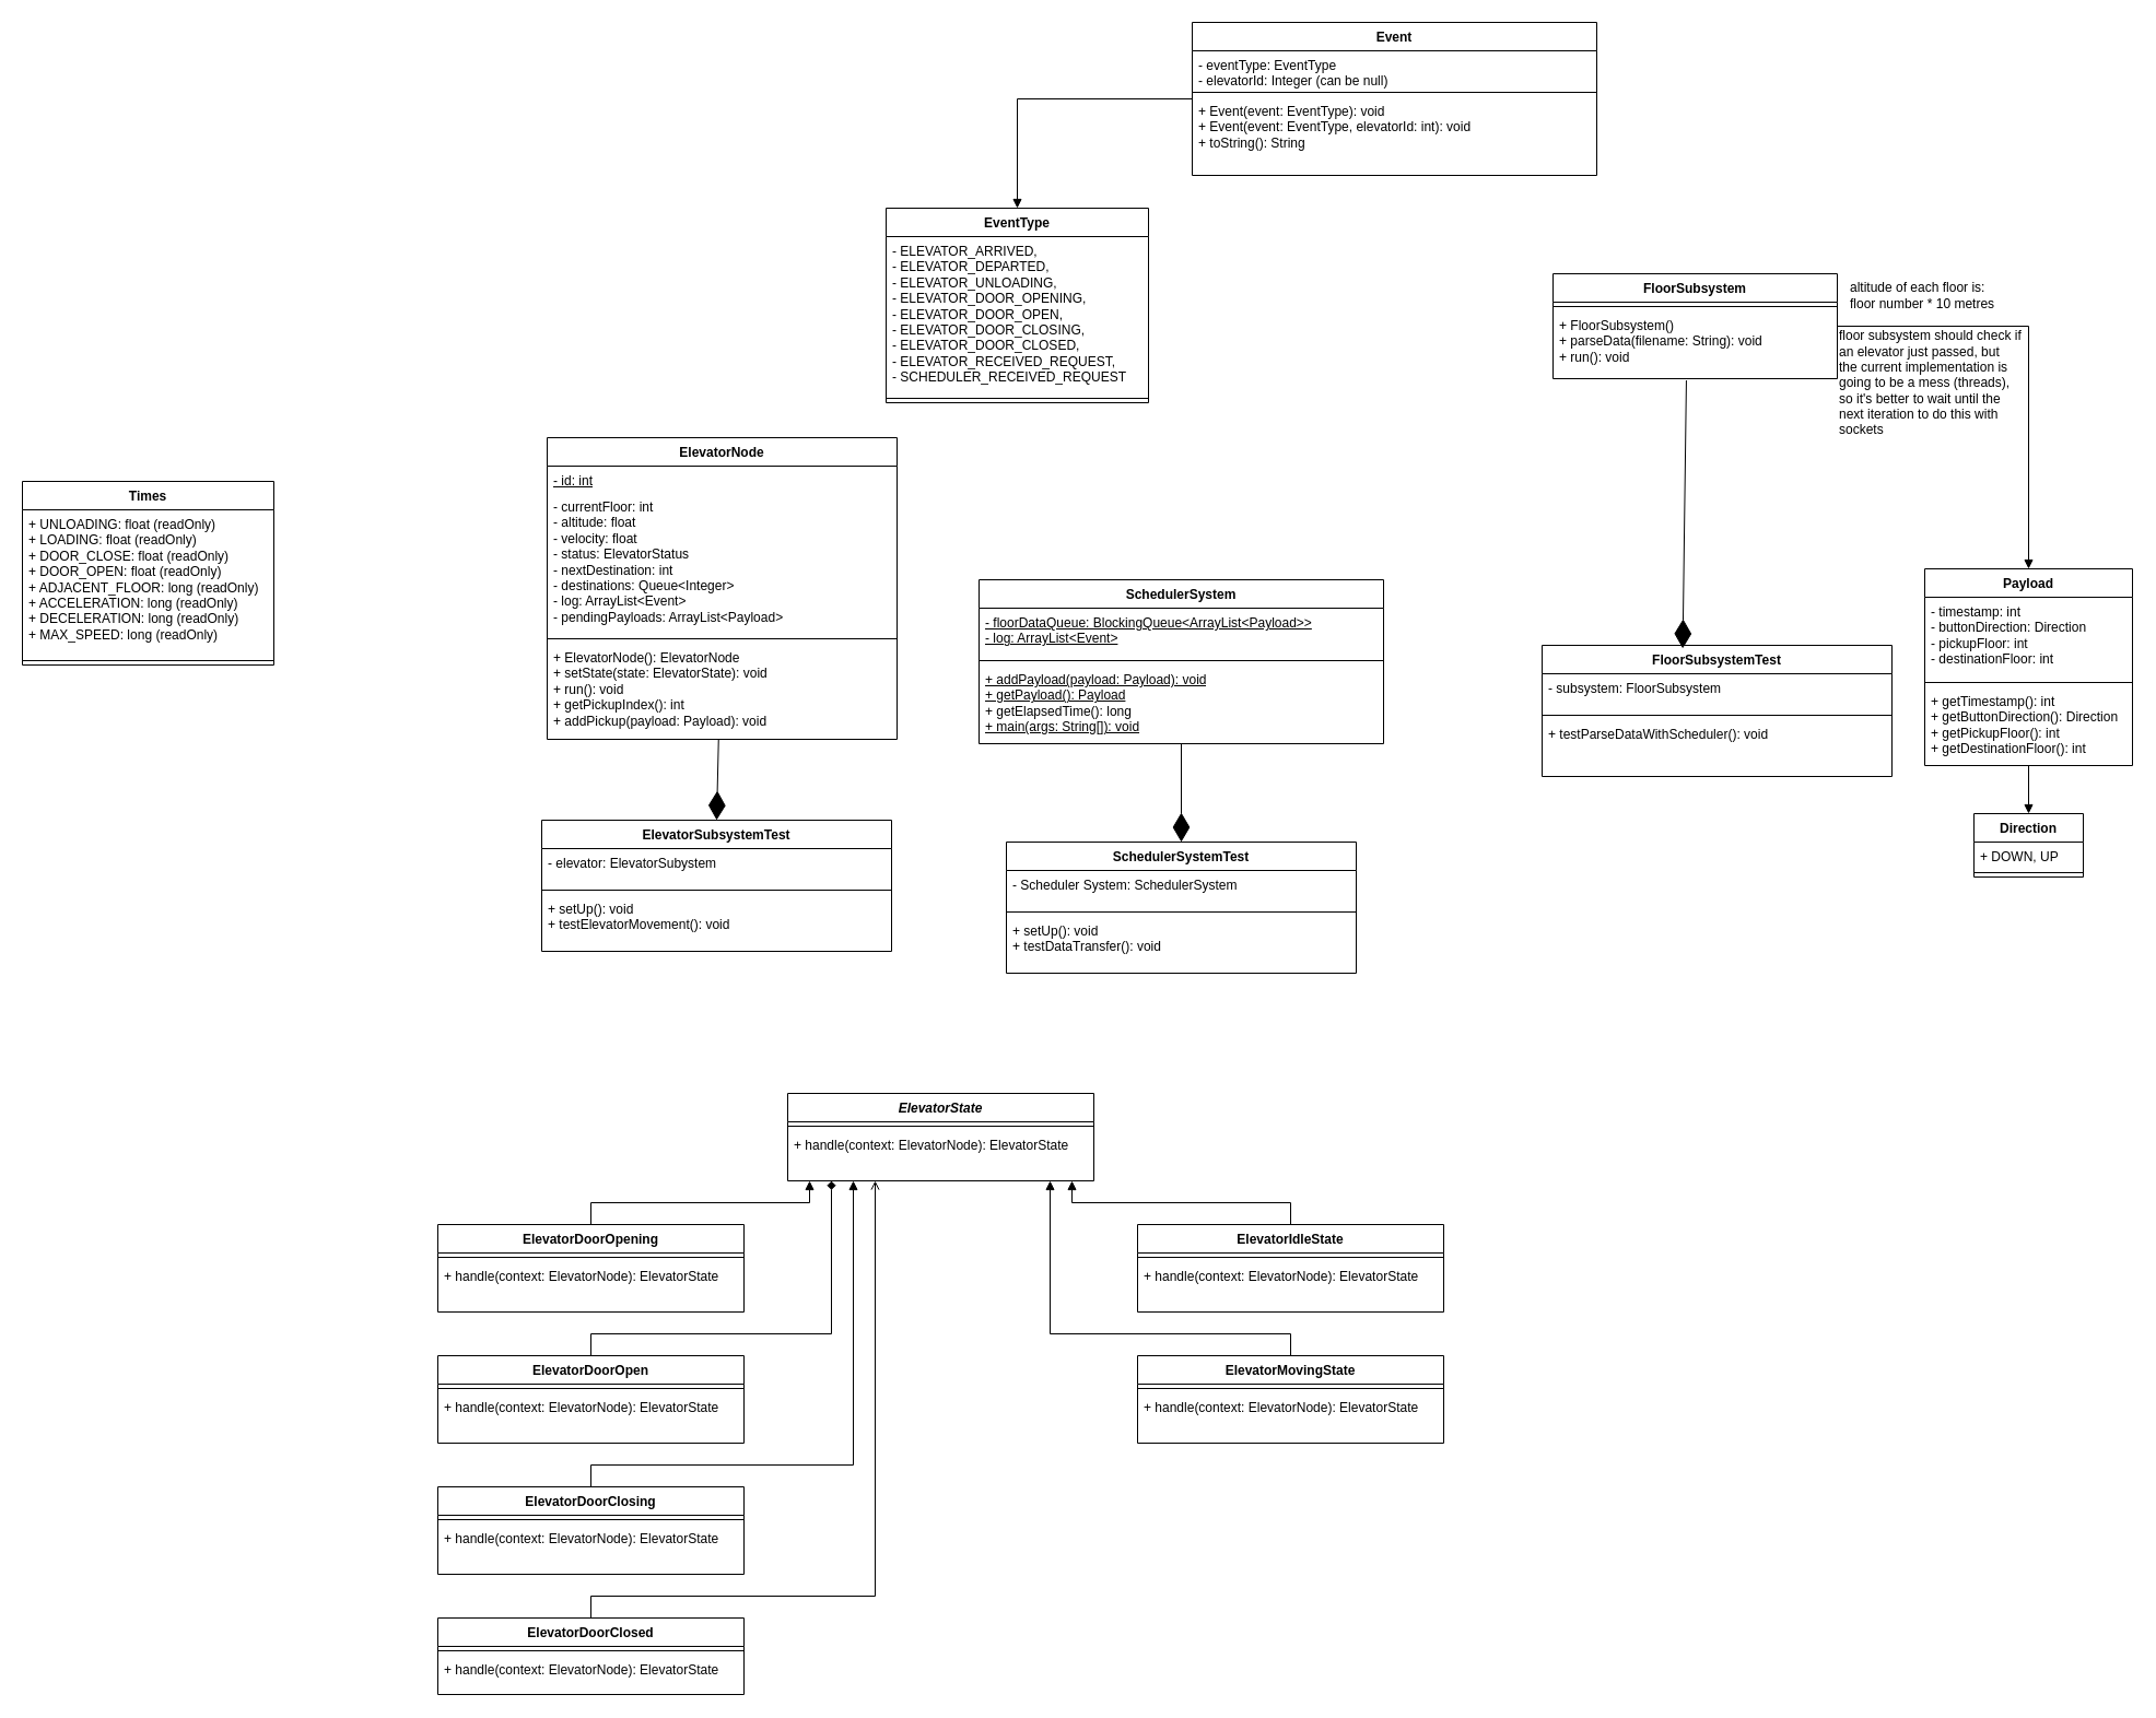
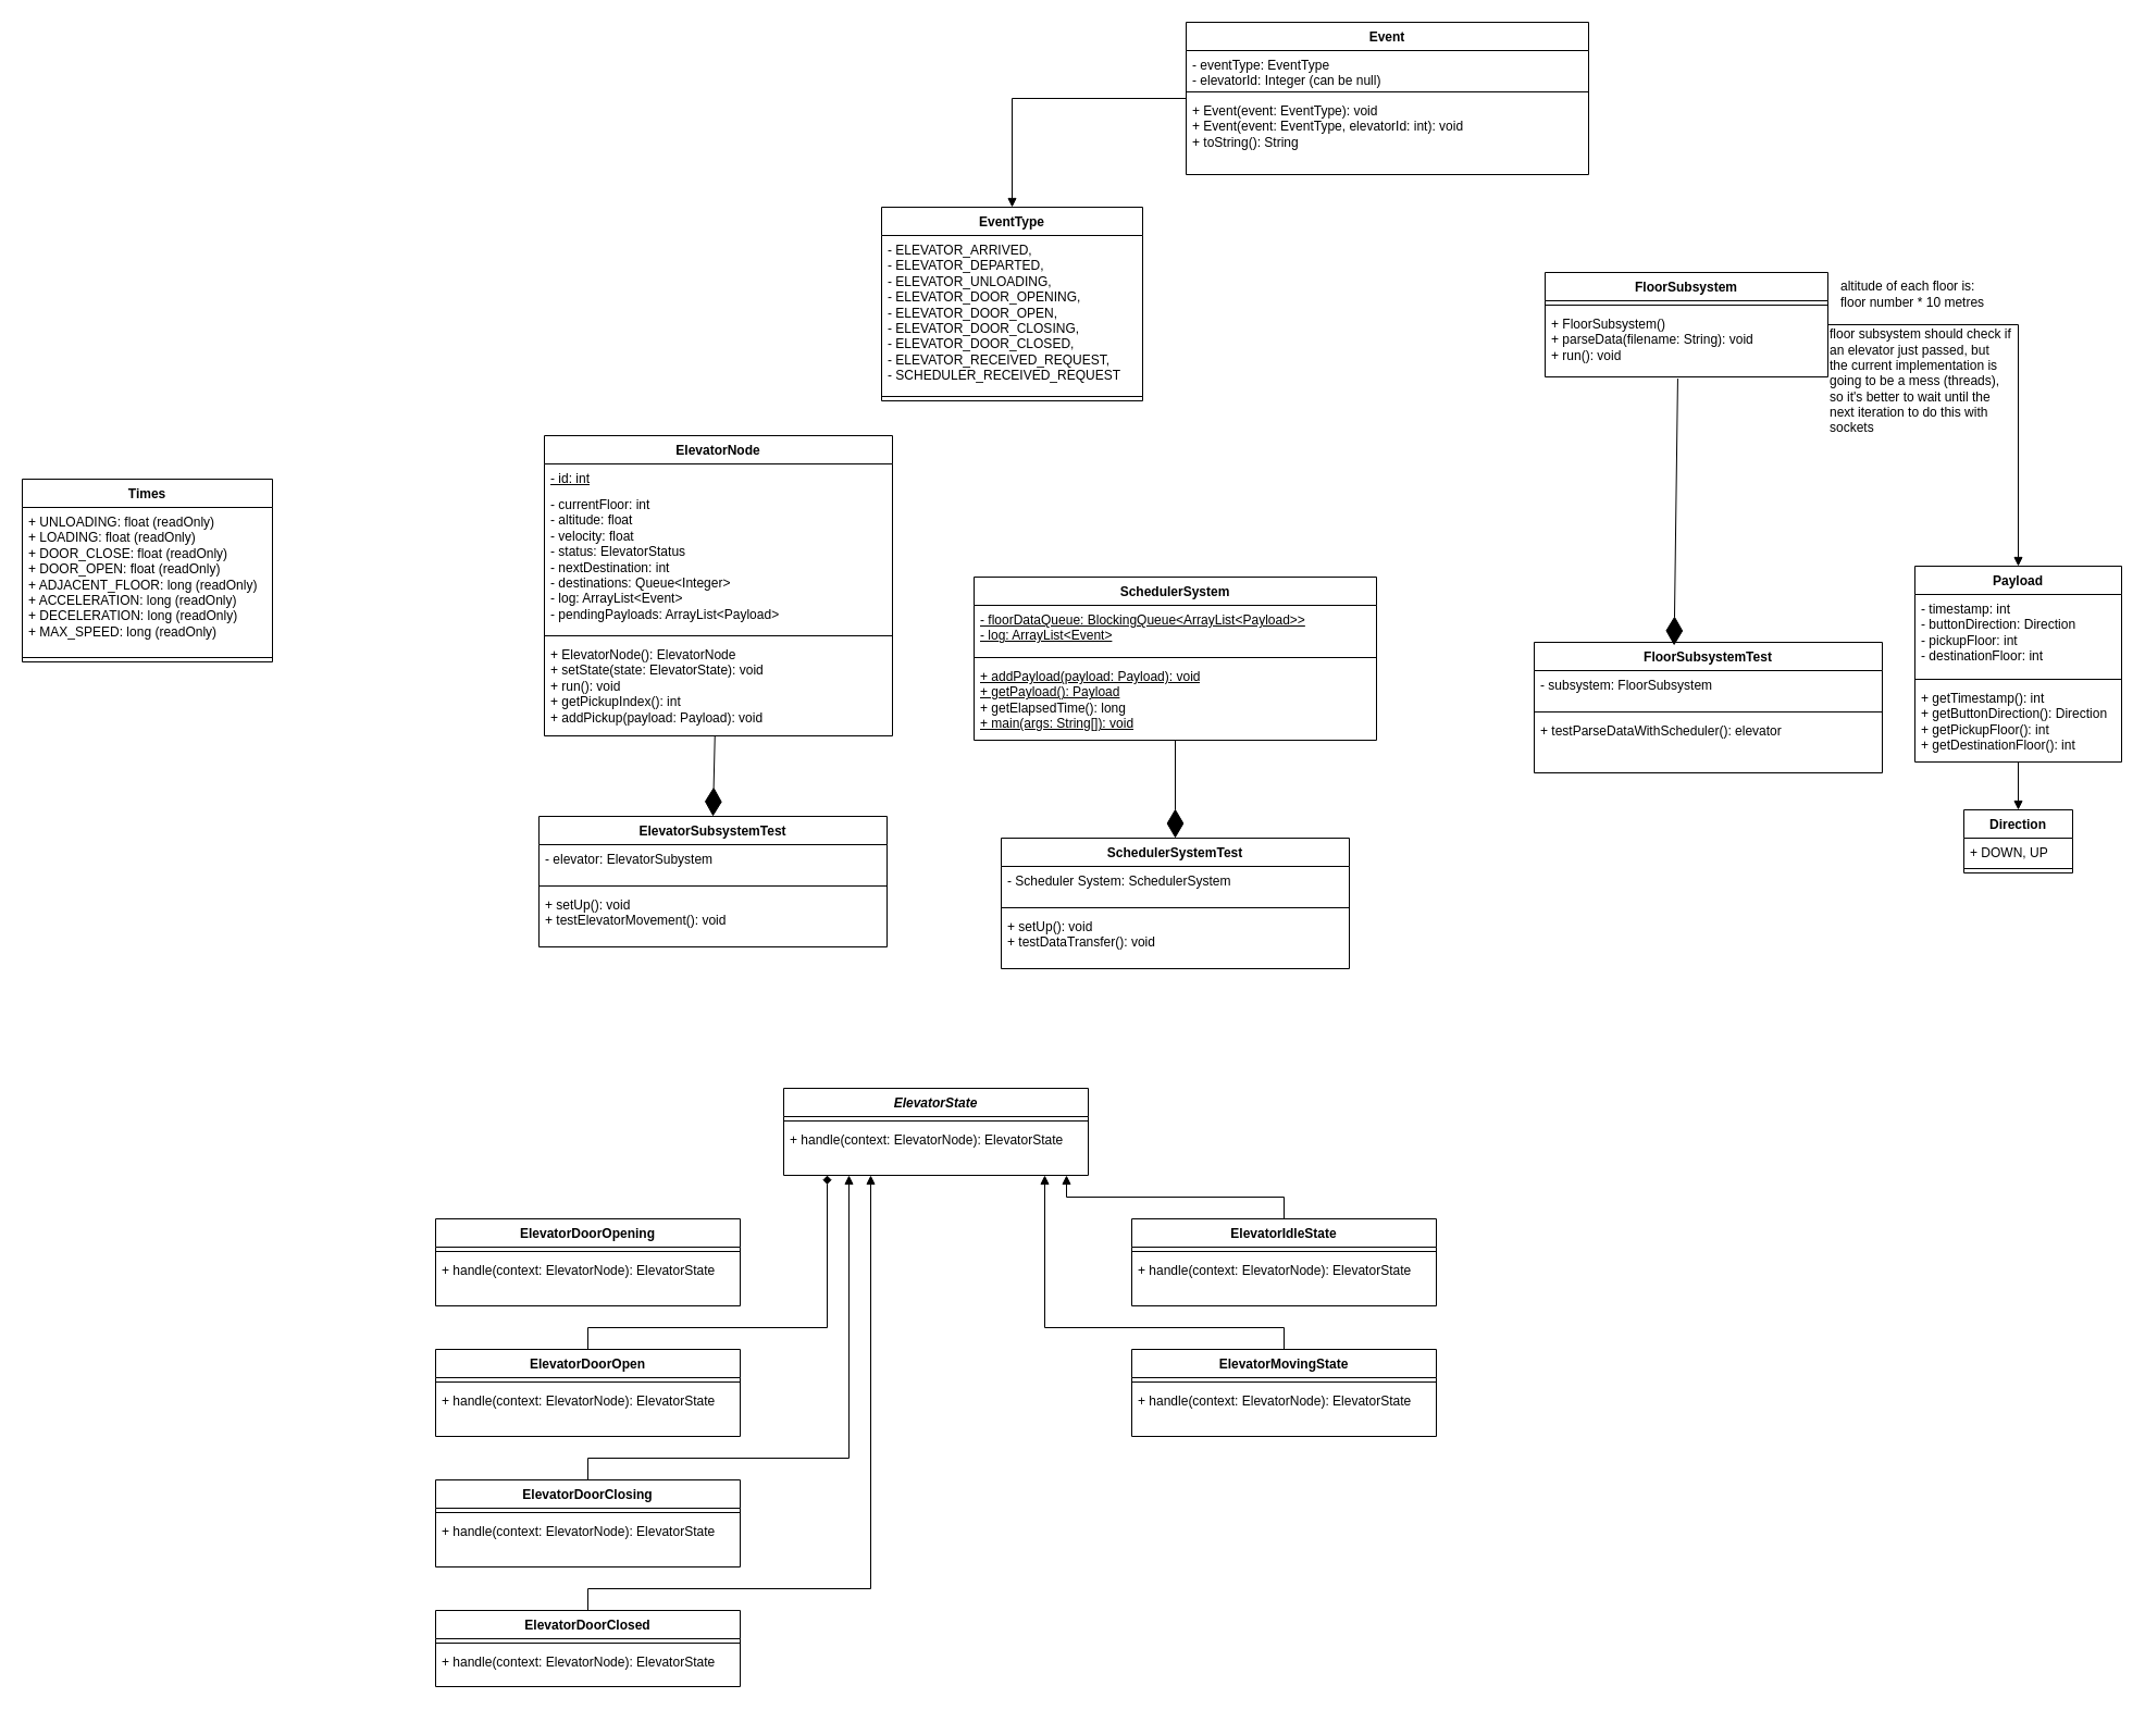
- <mxCell id="23" value="+ testParseDataWithScheduler(): void" style="text;strokeColor=none;fillColor=none;align=left;verticalAlign=top;spacingLeft=4;spacingRight=4;overflow=hidden;rotatable=0;points=[[0,0.5],[1,0.5]];portConstraint=eastwest;whiteSpace=wrap;html=1;" parent="20" vertex="1"><mxGeometry y="68" width="320" height="52" as="geometry" /></mxCell>
+ <mxCell id="23" value="+ testParseDataWithScheduler(): elevator" style="text;strokeColor=none;fillColor=none;align=left;verticalAlign=top;spacingLeft=4;spacingRight=4;overflow=hidden;rotatable=0;points=[[0,0.5],[1,0.5]];portConstraint=eastwest;whiteSpace=wrap;html=1;" parent="20" vertex="1"><mxGeometry y="68" width="320" height="52" as="geometry" /></mxCell>
- <mxCell id="53" style="edgeStyle=orthogonalEdgeStyle;rounded=0;orthogonalLoop=1;jettySize=auto;html=1;endArrow=open;endFill=1;" edge="1" parent="1" source="54" target="30"><mxGeometry relative="1" as="geometry"><Array as="points"><mxPoint x="540" y="1460" /><mxPoint x="800" y="1460" /></Array></mxGeometry></mxCell>
+ <mxCell id="53" style="edgeStyle=orthogonalEdgeStyle;rounded=0;orthogonalLoop=1;jettySize=auto;html=1;endArrow=block;endFill=1;" edge="1" parent="1" source="54" target="30"><mxGeometry relative="1" as="geometry"><Array as="points"><mxPoint x="540" y="1460" /><mxPoint x="800" y="1460" /></Array></mxGeometry></mxCell>
- <mxCell id="41" style="edgeStyle=orthogonalEdgeStyle;rounded=0;orthogonalLoop=1;jettySize=auto;html=1;endArrow=block;endFill=1;" edge="1" parent="1" source="42" target="30"><mxGeometry relative="1" as="geometry"><Array as="points"><mxPoint x="540" y="1100" /><mxPoint x="740" y="1100" /></Array></mxGeometry></mxCell>
